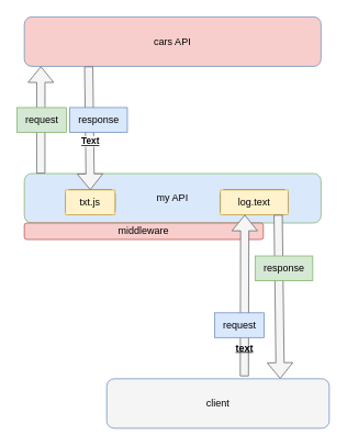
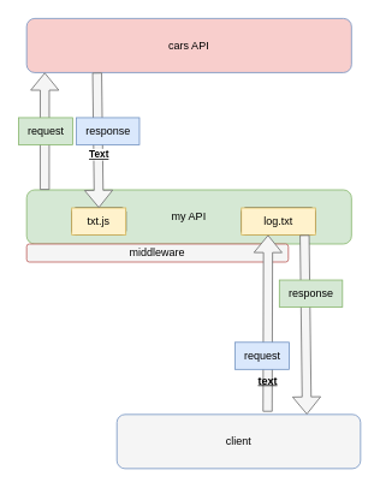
- <mxCell id="3" value="my API" style="rounded=1;whiteSpace=wrap;html=1;fillColor=#dae8fc;strokeColor=#82b366;" vertex="1" parent="1"><mxGeometry x="29" y="210" width="360" height="60" as="geometry" /></mxCell>
+ <mxCell id="3" value="my API" style="rounded=1;whiteSpace=wrap;html=1;fillColor=#d5e8d4;strokeColor=#82b366;" vertex="1" parent="1"><mxGeometry x="29" y="210" width="360" height="60" as="geometry" /></mxCell>
- <mxCell id="11" value="log.text" style="text;strokeColor=#d6b656;align=center;fillColor=#fff2cc;html=1;verticalAlign=middle;whiteSpace=wrap;rounded=0;" vertex="1" parent="1"><mxGeometry x="267" y="230" width="82" height="30" as="geometry" /></mxCell>
+ <mxCell id="11" value="log.txt" style="text;strokeColor=#d6b656;align=center;fillColor=#fff2cc;html=1;verticalAlign=middle;whiteSpace=wrap;rounded=0;" vertex="1" parent="1"><mxGeometry x="267" y="230" width="82" height="30" as="geometry" /></mxCell>
- <mxCell id="12" value="middleware" style="rounded=1;whiteSpace=wrap;html=1;fillColor=#f8cecc;strokeColor=#b85450;" vertex="1" parent="1"><mxGeometry x="29" y="270" width="290" height="20" as="geometry" /></mxCell>
+ <mxCell id="12" value="middleware" style="rounded=1;whiteSpace=wrap;html=1;fillColor=#f5f5f5;strokeColor=#b85450;" vertex="1" parent="1"><mxGeometry x="29" y="270" width="290" height="20" as="geometry" /></mxCell>
